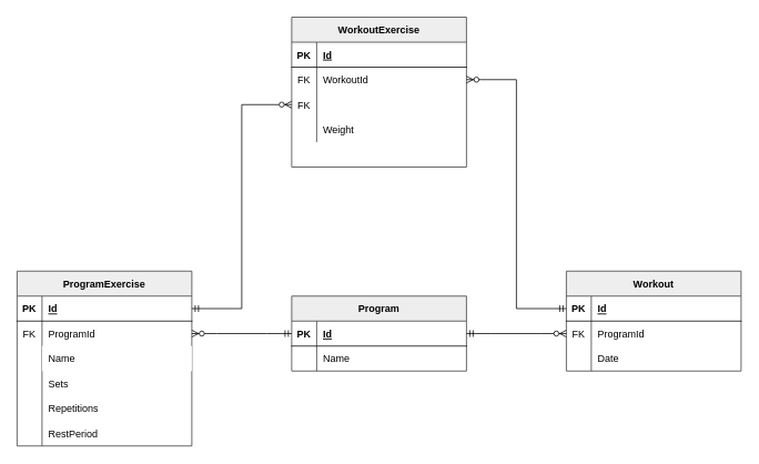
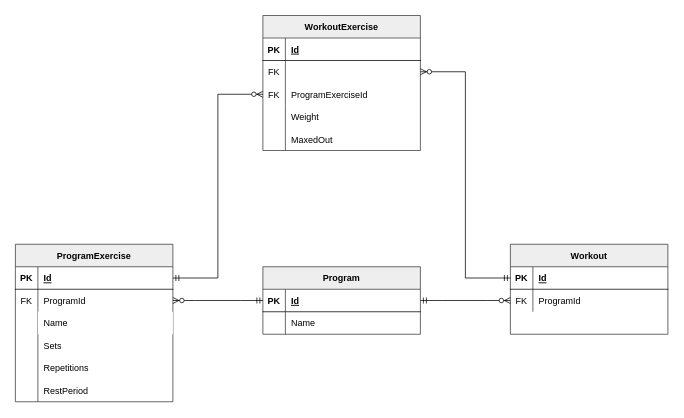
- <mxCell id="44" value="WorkoutId" style="shape=partialRectangle;overflow=hidden;connectable=0;fillColor=none;top=0;left=0;bottom=0;right=0;align=left;spacingLeft=6;" parent="42" vertex="1"><mxGeometry x="30" width="180" height="30" as="geometry"><mxRectangle width="180" height="30" as="alternateBounds" /></mxGeometry></mxCell>
+ <mxCell id="47" value="ProgramExerciseId" style="shape=partialRectangle;overflow=hidden;connectable=0;fillColor=none;top=0;left=0;bottom=0;right=0;align=left;spacingLeft=6;" parent="45" vertex="1"><mxGeometry x="30" width="180" height="30" as="geometry"><mxRectangle width="180" height="30" as="alternateBounds" /></mxGeometry></mxCell>
+ <mxCell id="53" value="MaxedOut" style="shape=partialRectangle;overflow=hidden;connectable=0;fillColor=none;top=0;left=0;bottom=0;right=0;align=left;spacingLeft=6;" parent="51" vertex="1"><mxGeometry x="30" width="180" height="30" as="geometry"><mxRectangle width="180" height="30" as="alternateBounds" /></mxGeometry></mxCell>
- <mxCell id="37" value="Date" style="shape=partialRectangle;overflow=hidden;connectable=0;fillColor=none;top=0;left=0;bottom=0;right=0;align=left;spacingLeft=6;" parent="35" vertex="1"><mxGeometry x="30" width="180" height="30" as="geometry"><mxRectangle width="180" height="30" as="alternateBounds" /></mxGeometry></mxCell>
